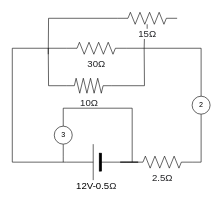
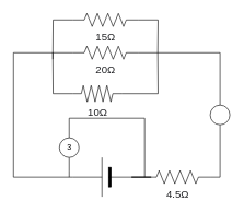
- <mxCell id="9" value="&lt;span style=&quot;color: rgb(32 , 33 , 36) ; font-family: &amp;#34;arial&amp;#34; , sans-serif ; font-size: 16px ; text-align: left ; background-color: rgb(255 , 255 , 255)&quot;&gt;15Ω&lt;/span&gt;" style="pointerEvents=1;verticalLabelPosition=bottom;shadow=0;dashed=0;align=center;html=1;verticalAlign=top;shape=mxgraph.electrical.resistors.resistor_2;" parent="1" vertex="1"><mxGeometry x="195" y="20" width="100" height="20" as="geometry" /></mxCell>
+ <mxCell id="9" value="&lt;span style=&quot;color: rgb(32 , 33 , 36) ; font-family: &amp;#34;arial&amp;#34; , sans-serif ; font-size: 16px ; text-align: left ; background-color: rgb(255 , 255 , 255)&quot;&gt;15Ω&lt;/span&gt;" style="pointerEvents=1;verticalLabelPosition=bottom;shadow=0;dashed=0;align=center;html=1;verticalAlign=top;shape=mxgraph.electrical.resistors.resistor_2;" parent="1" vertex="1"><mxGeometry x="110" y="20" width="100" height="20" as="geometry" /></mxCell>
- <mxCell id="11" value="&lt;span style=&quot;color: rgb(32 , 33 , 36) ; font-family: &amp;#34;arial&amp;#34; , sans-serif ; font-size: 16px ; text-align: left ; background-color: rgb(255 , 255 , 255)&quot;&gt;30Ω&lt;/span&gt;" style="pointerEvents=1;verticalLabelPosition=bottom;shadow=0;dashed=0;align=center;html=1;verticalAlign=top;shape=mxgraph.electrical.resistors.resistor_2;" parent="1" vertex="1"><mxGeometry x="110" y="70" width="100" height="20" as="geometry" /></mxCell>
+ <mxCell id="11" value="&lt;span style=&quot;color: rgb(32 , 33 , 36) ; font-family: &amp;#34;arial&amp;#34; , sans-serif ; font-size: 16px ; text-align: left ; background-color: rgb(255 , 255 , 255)&quot;&gt;20Ω&lt;/span&gt;" style="pointerEvents=1;verticalLabelPosition=bottom;shadow=0;dashed=0;align=center;html=1;verticalAlign=top;shape=mxgraph.electrical.resistors.resistor_2;" parent="1" vertex="1"><mxGeometry x="110" y="70" width="100" height="20" as="geometry" /></mxCell>
- <mxCell id="19" value="2" style="text;html=1;align=center;verticalAlign=middle;resizable=0;points=[];autosize=1;" parent="1" vertex="1"><mxGeometry x="325" y="165" width="20" height="20" as="geometry" /></mxCell>
- <mxCell id="4" value="&lt;span style=&quot;color: rgb(32 , 33 , 36) ; font-family: &amp;#34;arial&amp;#34; , sans-serif ; font-size: 16px ; text-align: left ; background-color: rgb(255 , 255 , 255)&quot;&gt;2.5Ω&lt;/span&gt;" style="pointerEvents=1;verticalLabelPosition=bottom;shadow=0;dashed=0;align=center;html=1;verticalAlign=top;shape=mxgraph.electrical.resistors.resistor_2;" parent="1" vertex="1"><mxGeometry x="220" y="260" width="100" height="20" as="geometry" /></mxCell>
+ <mxCell id="4" value="&lt;span style=&quot;color: rgb(32 , 33 , 36) ; font-family: &amp;#34;arial&amp;#34; , sans-serif ; font-size: 16px ; text-align: left ; background-color: rgb(255 , 255 , 255)&quot;&gt;4.5Ω&lt;/span&gt;" style="pointerEvents=1;verticalLabelPosition=bottom;shadow=0;dashed=0;align=center;html=1;verticalAlign=top;shape=mxgraph.electrical.resistors.resistor_2;" parent="1" vertex="1"><mxGeometry x="220" y="260" width="100" height="20" as="geometry" /></mxCell>
- <mxCell id="21" value="&lt;font style=&quot;font-size: 16px&quot;&gt;12V-0.5&lt;span style=&quot;color: rgb(32 , 33 , 36) ; font-family: &amp;#34;arial&amp;#34; , sans-serif ; text-align: left ; background-color: rgb(255 , 255 , 255)&quot;&gt;&lt;font style=&quot;font-size: 16px&quot;&gt;Ω&lt;/font&gt;&lt;/span&gt;&lt;/font&gt;" style="text;html=1;align=center;verticalAlign=middle;resizable=0;points=[];autosize=1;" parent="1" vertex="1"><mxGeometry x="120" y="300" width="80" height="20" as="geometry" /></mxCell>
